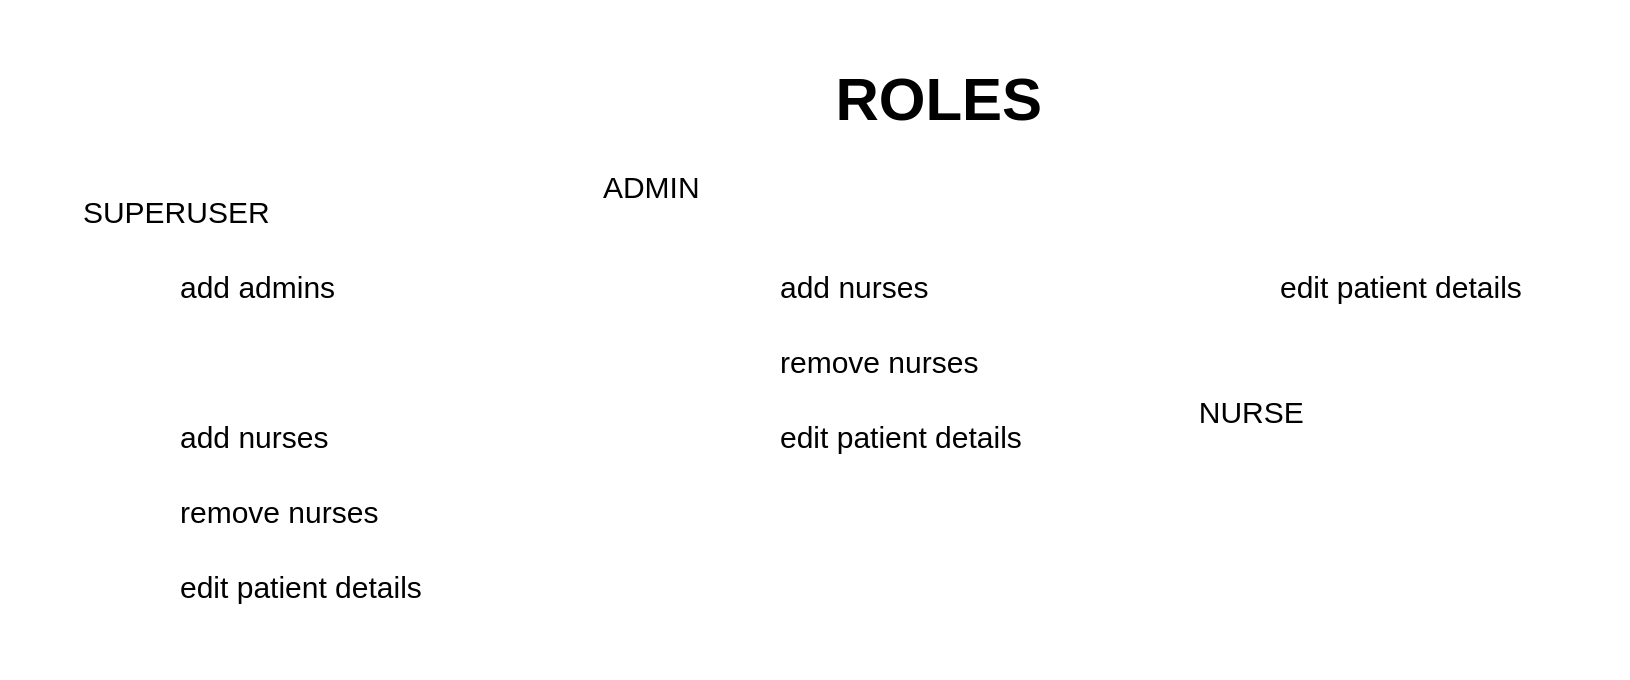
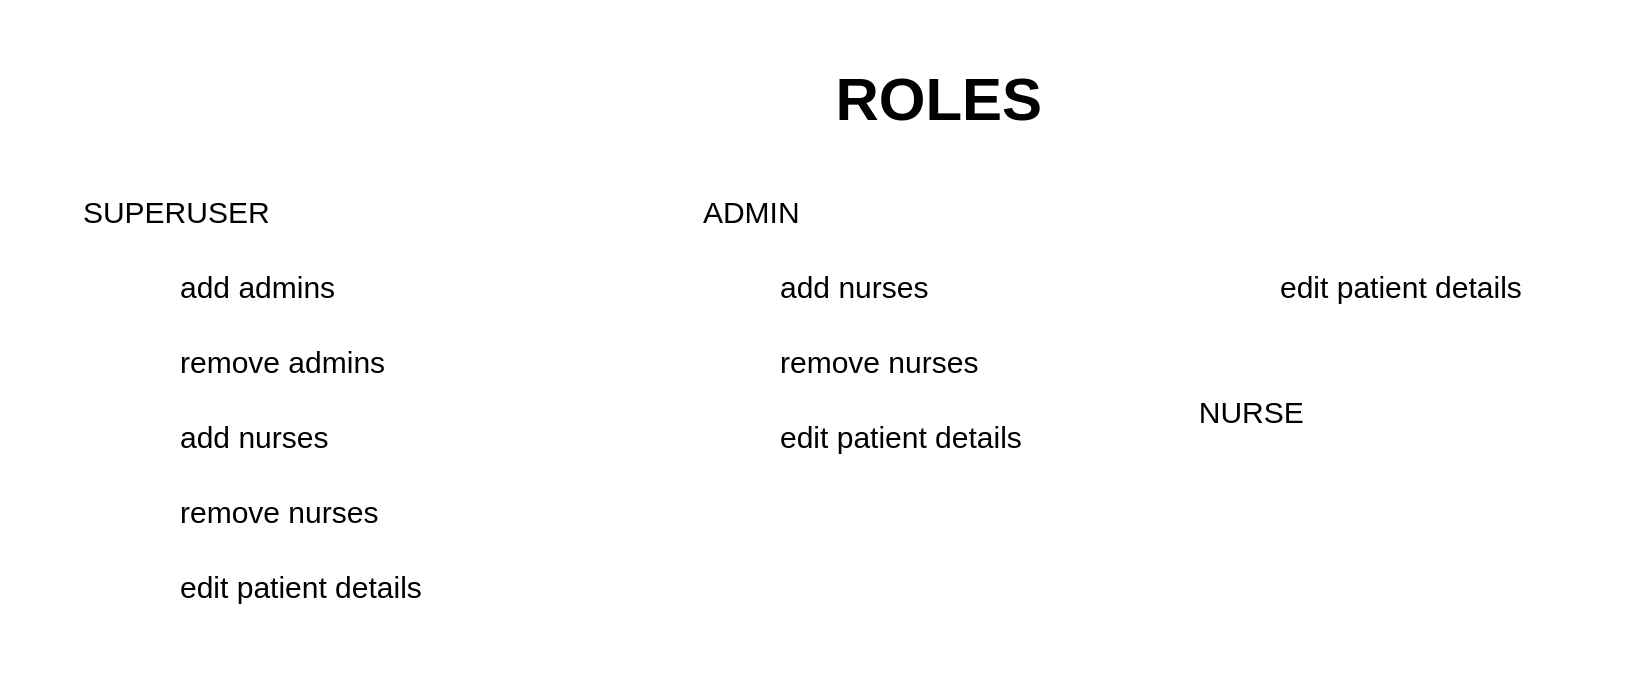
- <mxCell id="6" value="ADMIN" style="text;html=1;resizable=0;autosize=1;align=center;verticalAlign=middle;points=[];fillColor=none;strokeColor=none;rounded=0;" vertex="1" parent="1"><mxGeometry x="230" y="60" width="60" height="30" as="geometry" /></mxCell>
+ <mxCell id="6" value="ADMIN" style="text;html=1;resizable=0;autosize=1;align=center;verticalAlign=middle;points=[];fillColor=none;strokeColor=none;rounded=0;" vertex="1" parent="1"><mxGeometry x="270" y="70" width="60" height="30" as="geometry" /></mxCell>
+ <mxCell id="5" value="remove admins" style="text;html=1;align=left;verticalAlign=middle;resizable=0;points=[];autosize=1;strokeColor=none;fillColor=none;fontSize=12;" vertex="1" parent="1"><mxGeometry x="70" y="130" width="110" height="30" as="geometry" /></mxCell>
